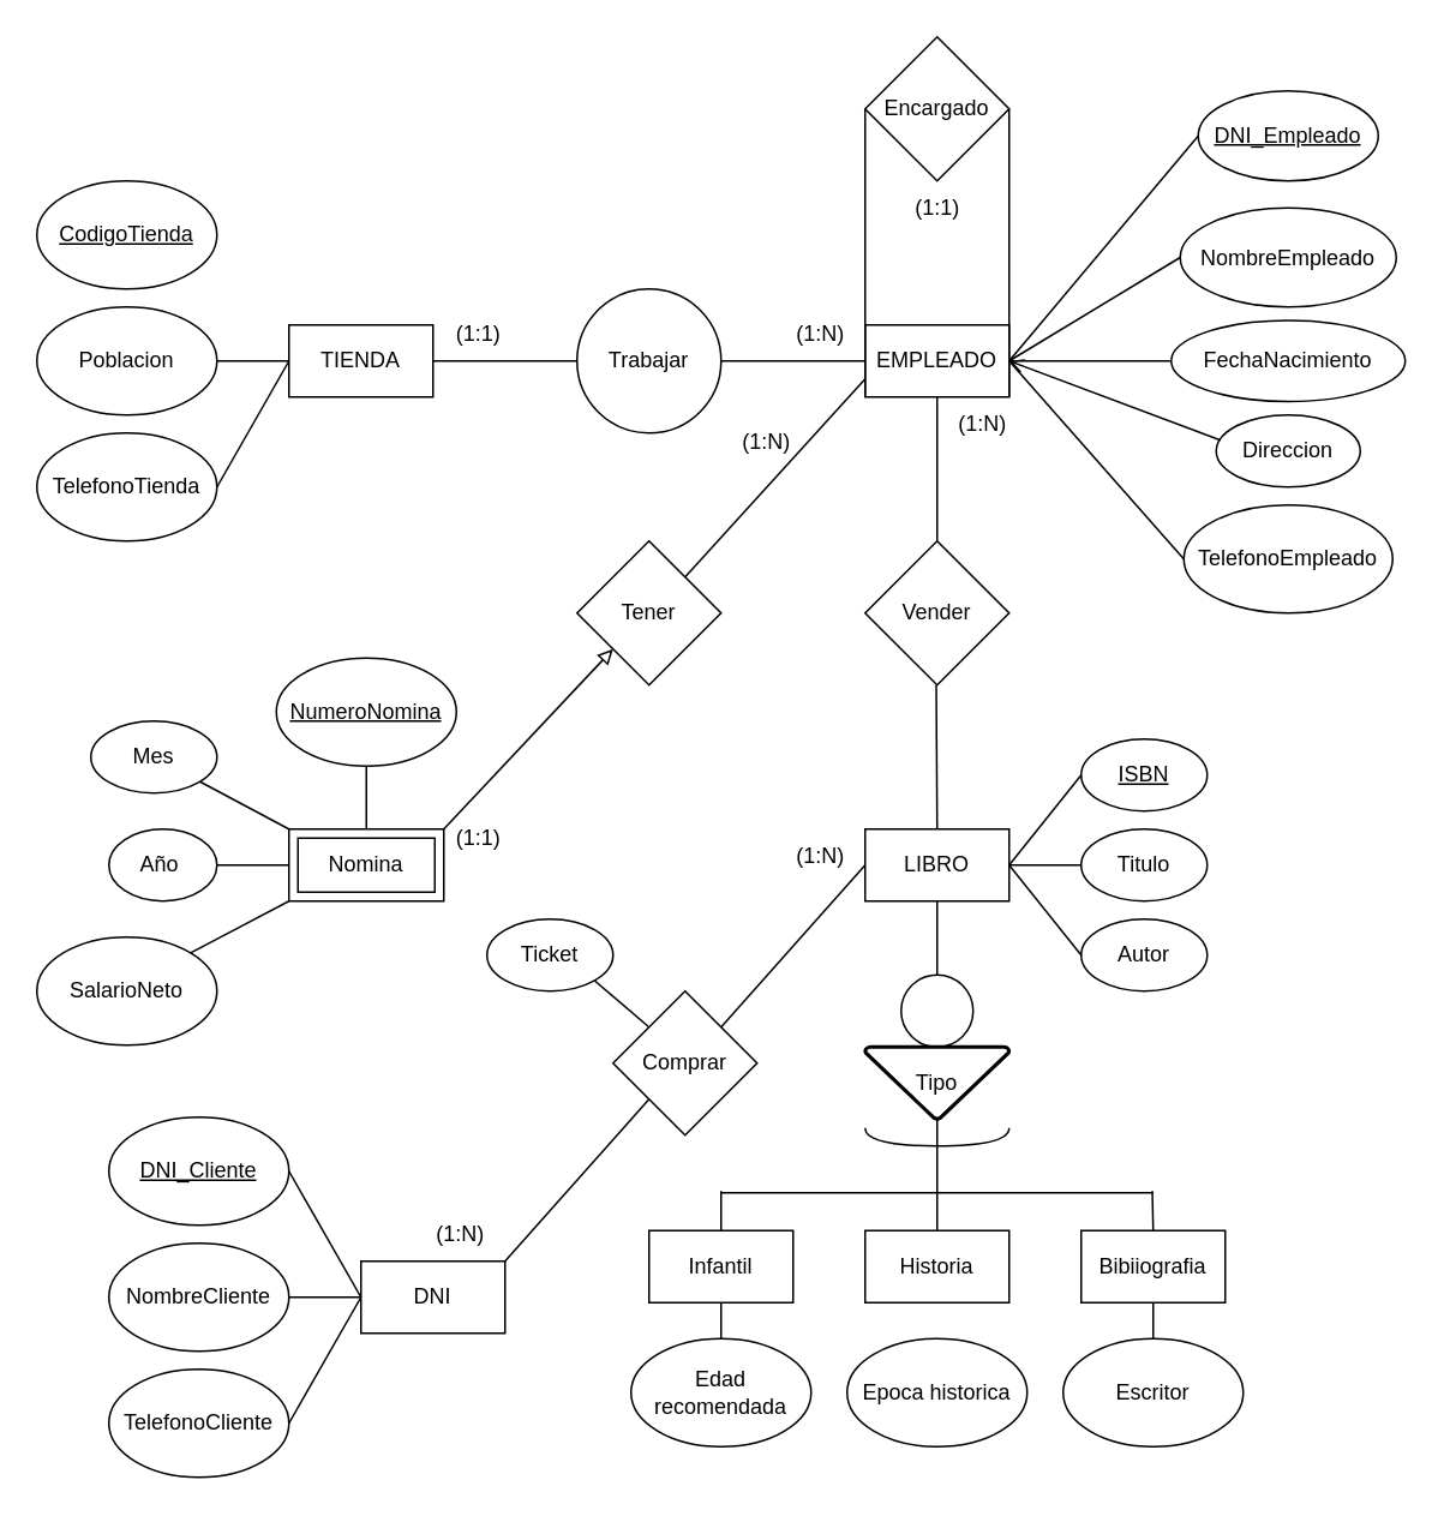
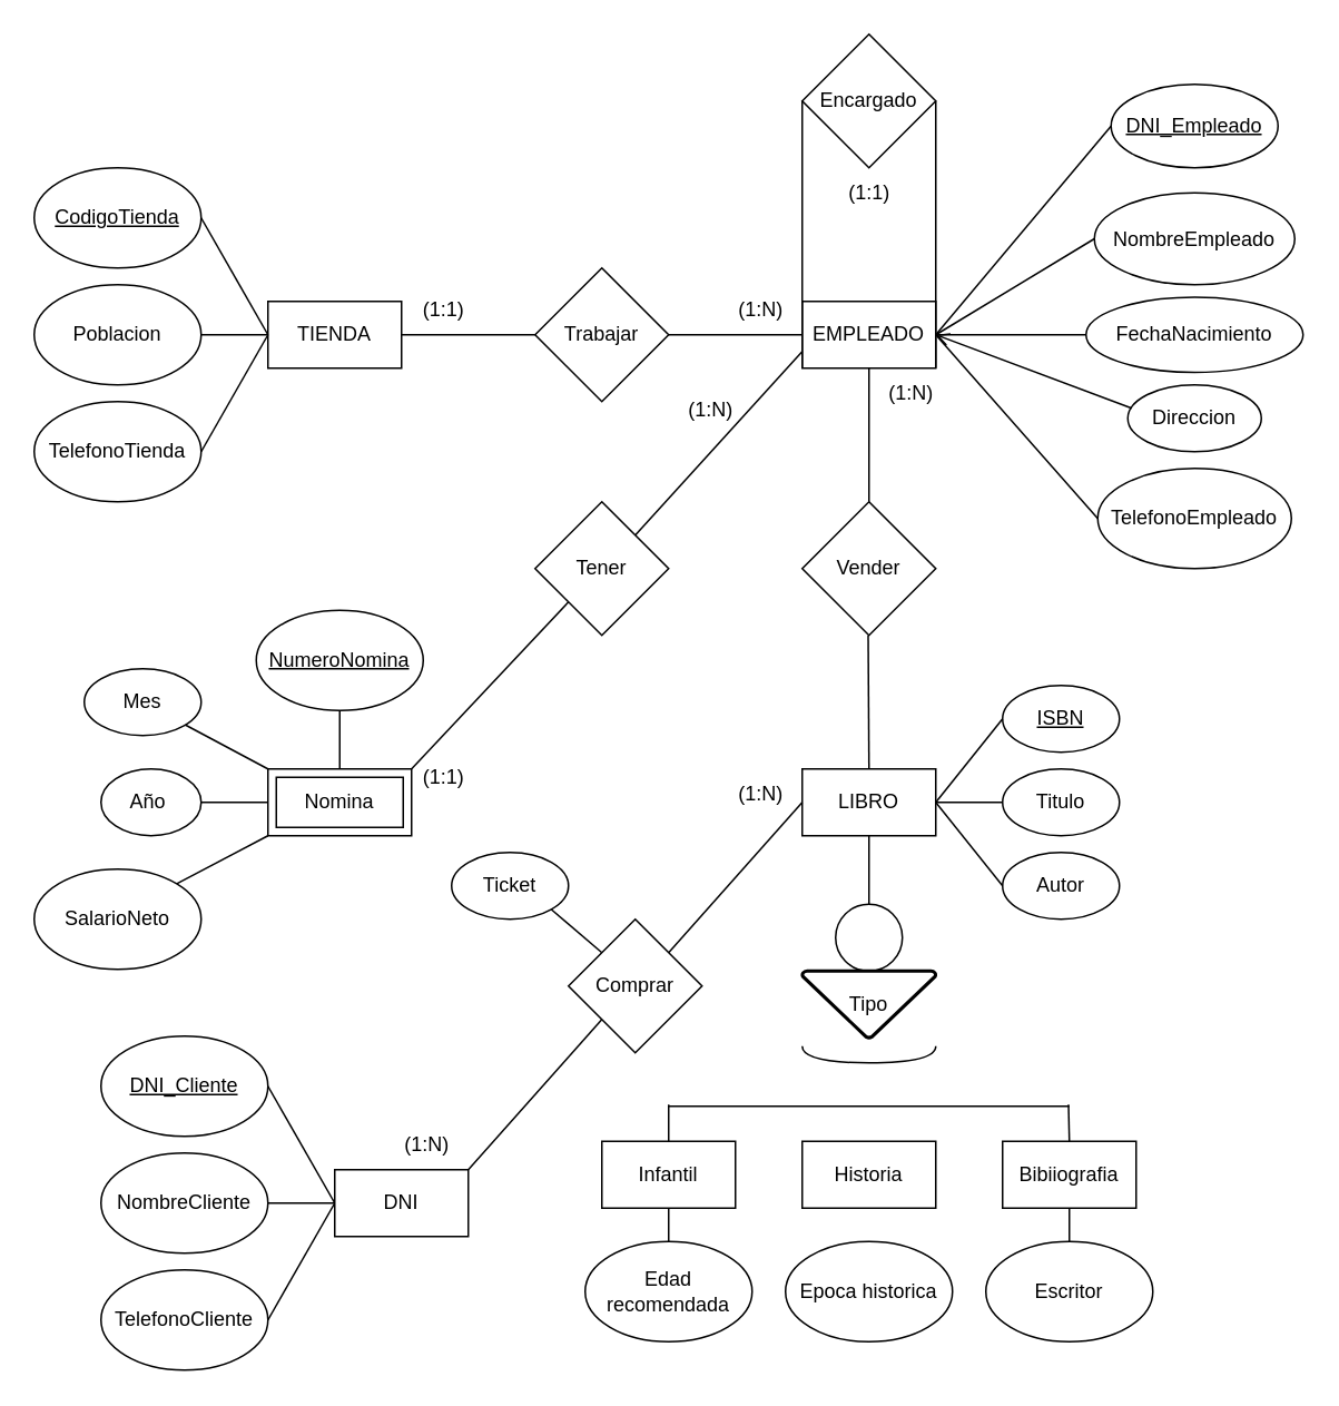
+ <mxCell id="10" value="" style="rounded=0;orthogonalLoop=1;jettySize=auto;html=1;endArrow=none;endFill=0;exitX=0;exitY=0.5;exitDx=0;exitDy=0;entryX=1;entryY=0.5;entryDx=0;entryDy=0;" parent="1" source="4" target="5" edge="1"><mxGeometry relative="1" as="geometry"><mxPoint x="180" y="220" as="sourcePoint" /><mxPoint x="140" y="220" as="targetPoint" /></mxGeometry></mxCell>
- <mxCell id="21" value="Trabajar" style="ellipse;whiteSpace=wrap;html=1;" parent="1" vertex="1"><mxGeometry x="320" y="160" width="80" height="80" as="geometry" /></mxCell>
+ <mxCell id="21" value="Trabajar" style="rhombus;whiteSpace=wrap;html=1;" parent="1" vertex="1"><mxGeometry x="320" y="160" width="80" height="80" as="geometry" /></mxCell>
- <mxCell id="30" value="" style="rounded=0;orthogonalLoop=1;jettySize=auto;html=1;endArrow=block;endFill=0;entryX=0;entryY=1;entryDx=0;entryDy=0;exitX=1;exitY=0;exitDx=0;exitDy=0;" parent="1" source="82" target="28" edge="1"><mxGeometry relative="1" as="geometry"><mxPoint x="240" y="470" as="sourcePoint" /><mxPoint x="340" y="360" as="targetPoint" /></mxGeometry></mxCell>
+ <mxCell id="30" value="" style="rounded=0;orthogonalLoop=1;jettySize=auto;html=1;endArrow=none;endFill=0;entryX=0;entryY=1;entryDx=0;entryDy=0;exitX=1;exitY=0;exitDx=0;exitDy=0;" parent="1" source="82" target="28" edge="1"><mxGeometry relative="1" as="geometry"><mxPoint x="240" y="470" as="sourcePoint" /><mxPoint x="340" y="360" as="targetPoint" /></mxGeometry></mxCell>
- <mxCell id="54" value="" style="edgeStyle=orthogonalEdgeStyle;rounded=0;orthogonalLoop=1;jettySize=auto;html=1;endArrow=none;endFill=0;" parent="1" source="55" target="56" edge="1"><mxGeometry relative="1" as="geometry" /></mxCell>
